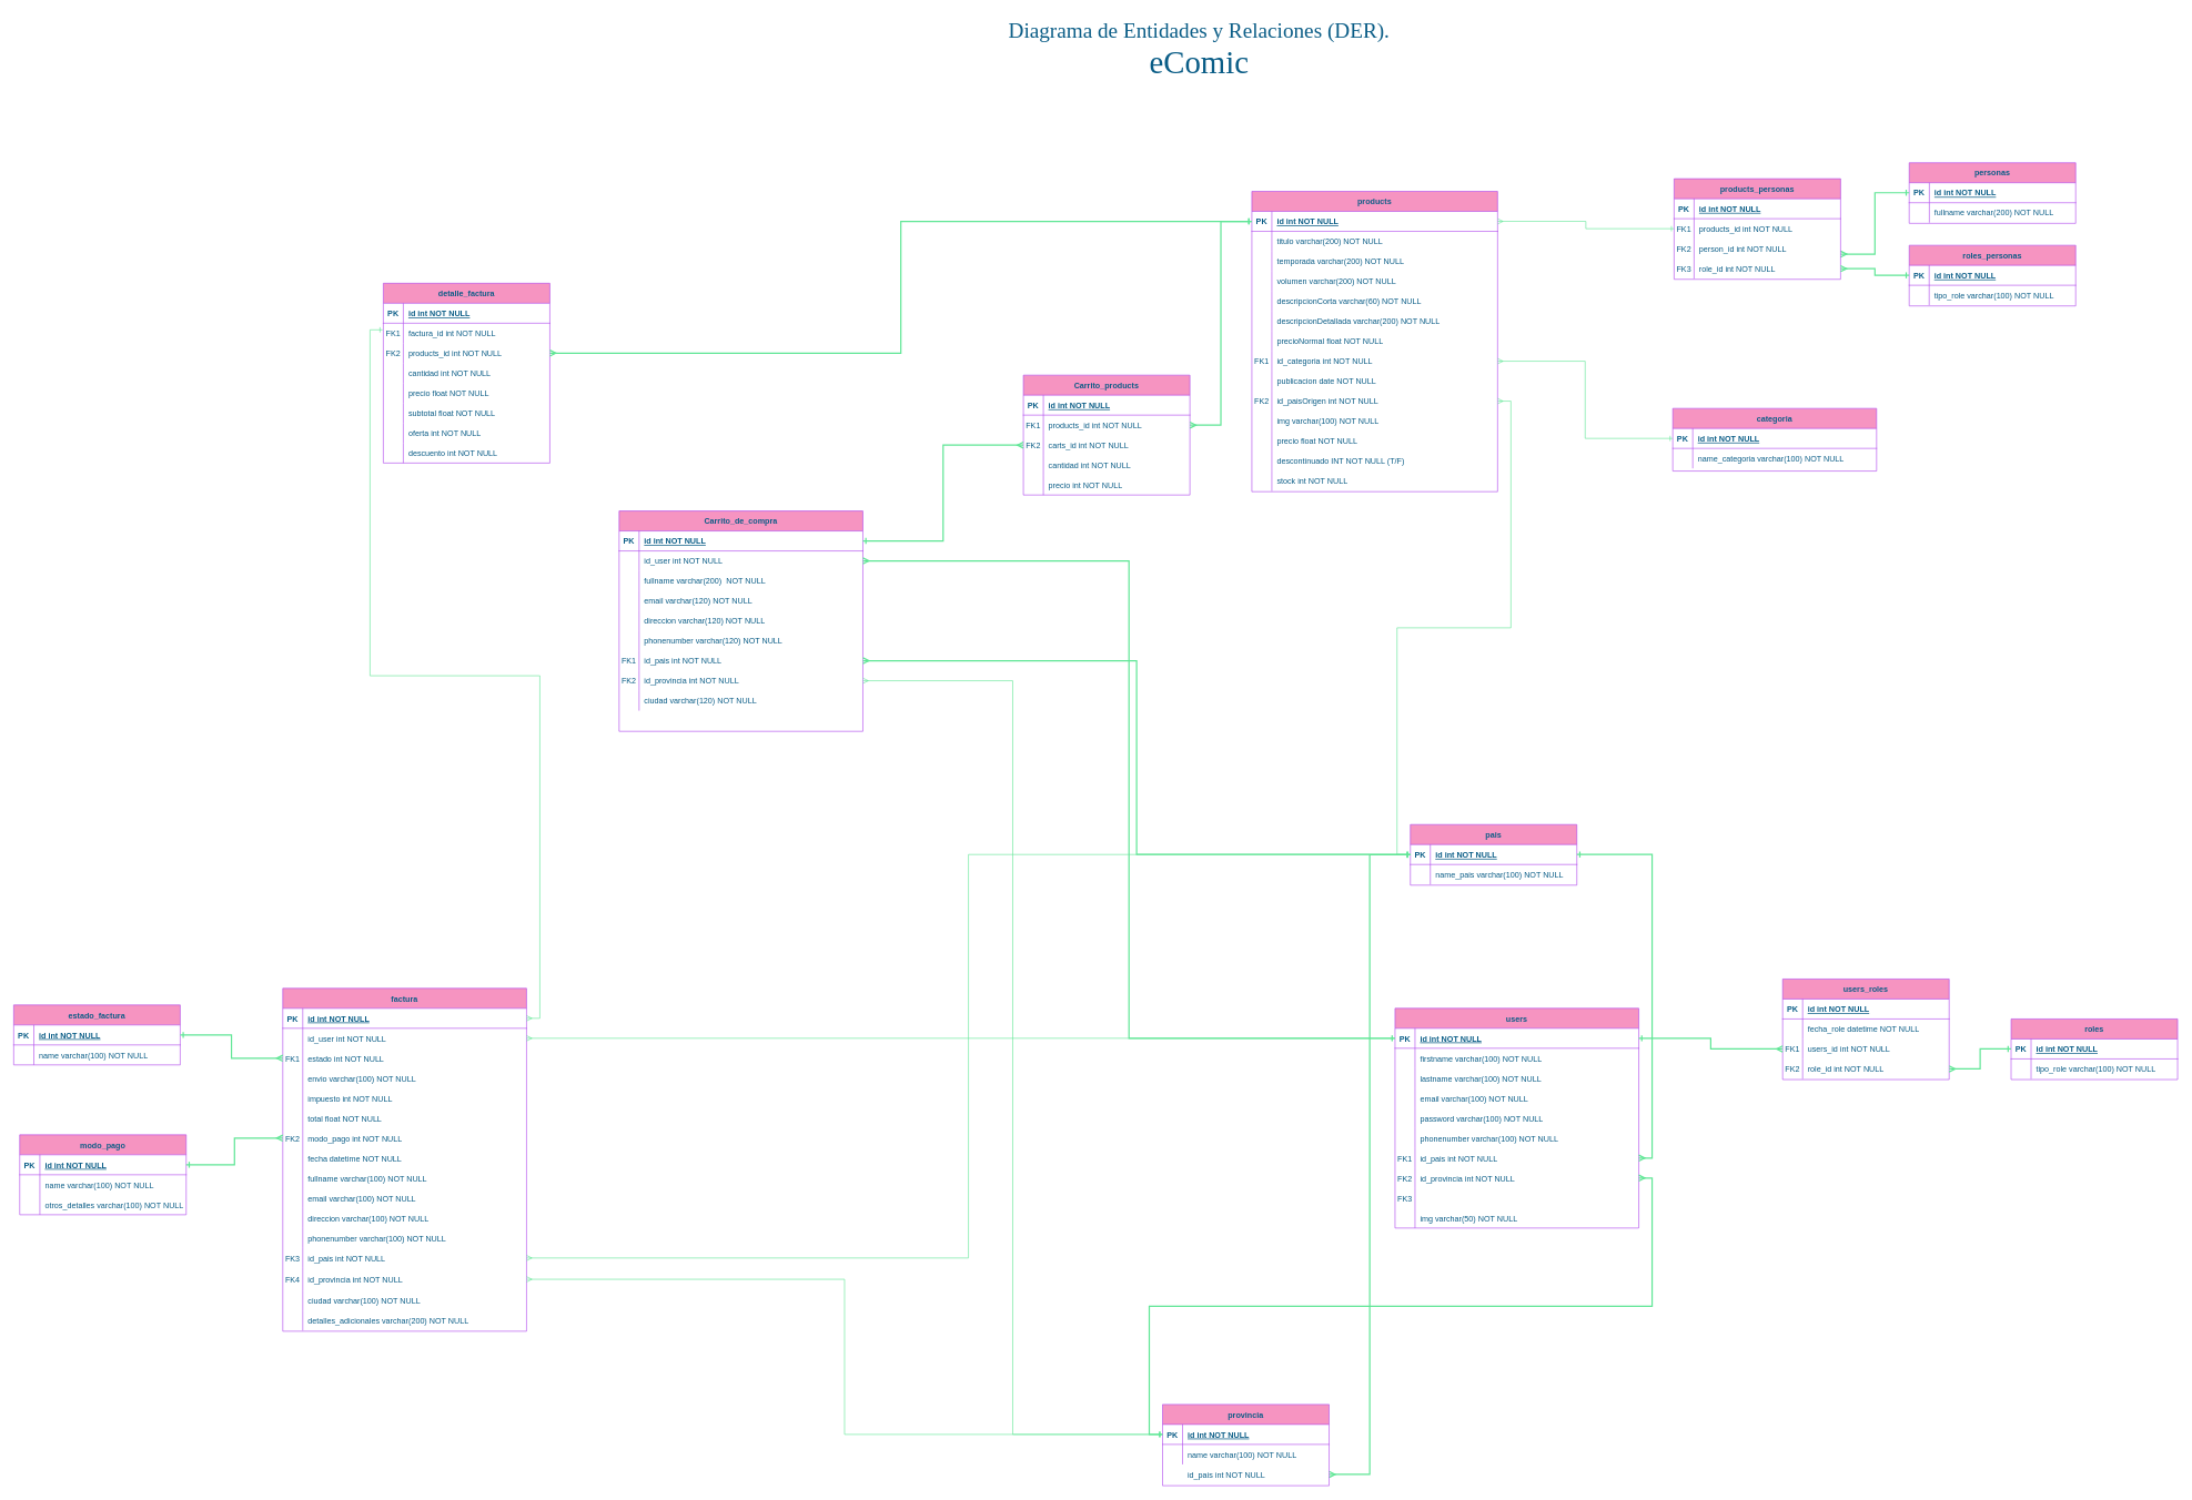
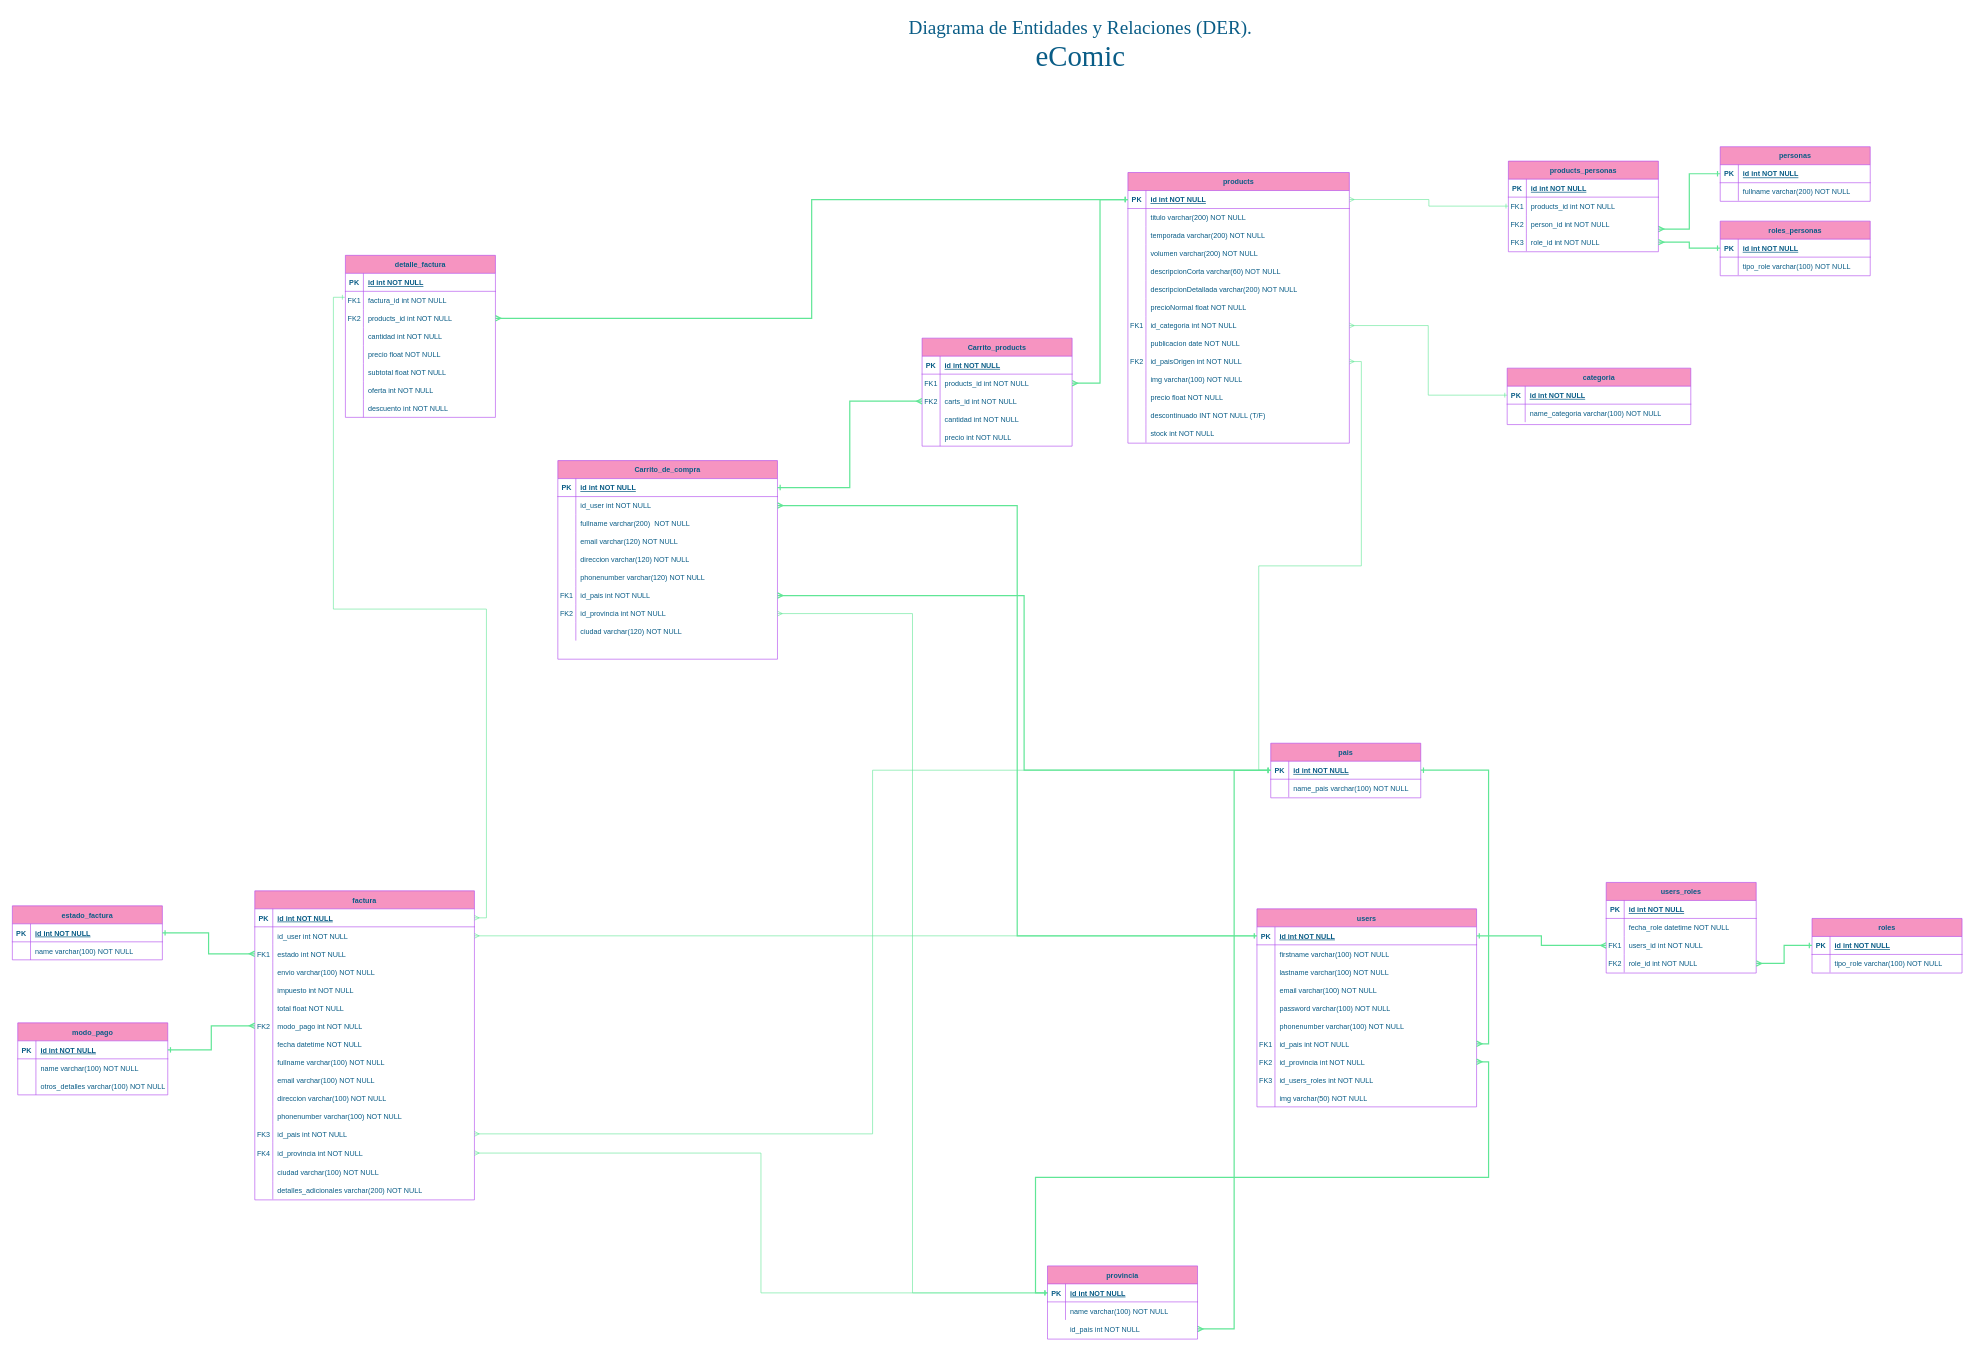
+ <mxCell id="73" value="id_users_roles int NOT NULL" style="shape=partialRectangle;overflow=hidden;connectable=0;fillColor=none;top=0;left=0;bottom=0;right=0;align=left;spacingLeft=6;strokeColor=#AF45ED;fontColor=#095C86;" parent="71" vertex="1"><mxGeometry x="30" width="336" height="30" as="geometry"><mxRectangle width="336" height="30" as="alternateBounds" /></mxGeometry></mxCell>
